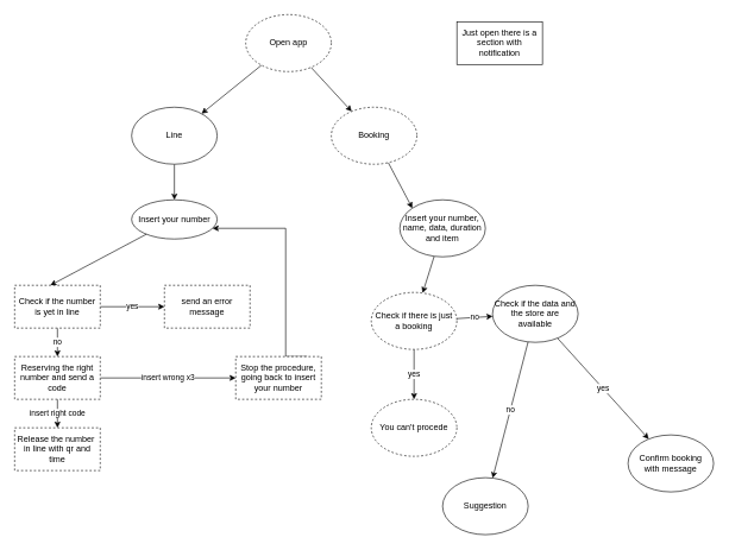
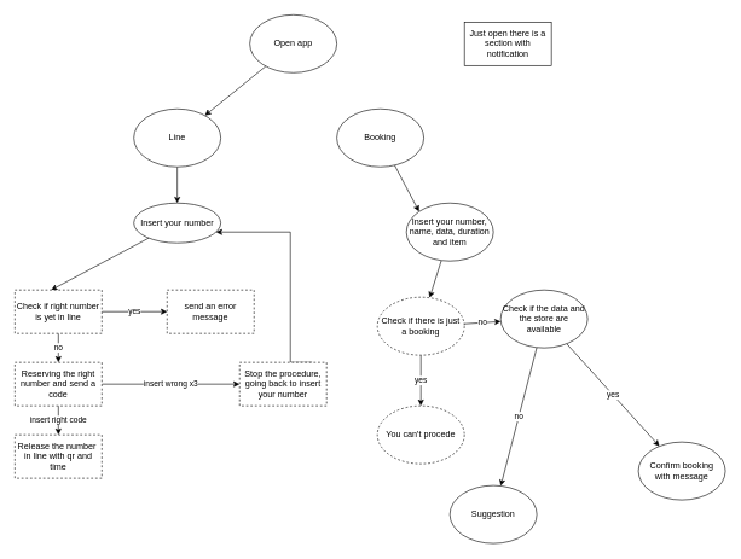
- <mxCell id="4" value="Open app" style="ellipse;whiteSpace=wrap;html=1;dashed=1;" parent="1" vertex="1"><mxGeometry x="344" y="20" width="120" height="80" as="geometry" /></mxCell>
+ <mxCell id="4" value="Open app" style="ellipse;whiteSpace=wrap;html=1;" parent="1" vertex="1"><mxGeometry x="344" y="20" width="120" height="80" as="geometry" /></mxCell>
- <mxCell id="3" style="edgeStyle=none;rounded=0;orthogonalLoop=1;jettySize=auto;html=1;" edge="1" parent="1" source="4" target="8"><mxGeometry relative="1" as="geometry" /></mxCell>
- <mxCell id="8" value="Booking" style="ellipse;whiteSpace=wrap;html=1;dashed=1;" vertex="1" parent="1"><mxGeometry x="464" y="150" width="120" height="80" as="geometry" /></mxCell>
+ <mxCell id="8" value="Booking" style="ellipse;whiteSpace=wrap;html=1;" vertex="1" parent="1"><mxGeometry x="464" y="150" width="120" height="80" as="geometry" /></mxCell>
- <mxCell id="13" value="Check if the number is yet in line" style="rounded=0;whiteSpace=wrap;html=1;dashed=1;" vertex="1" parent="1"><mxGeometry x="20" y="400" width="120" height="60" as="geometry" /></mxCell>
+ <mxCell id="13" value="Check if right number is yet in line" style="rounded=0;whiteSpace=wrap;html=1;dashed=1;" vertex="1" parent="1"><mxGeometry x="20" y="400" width="120" height="60" as="geometry" /></mxCell>
